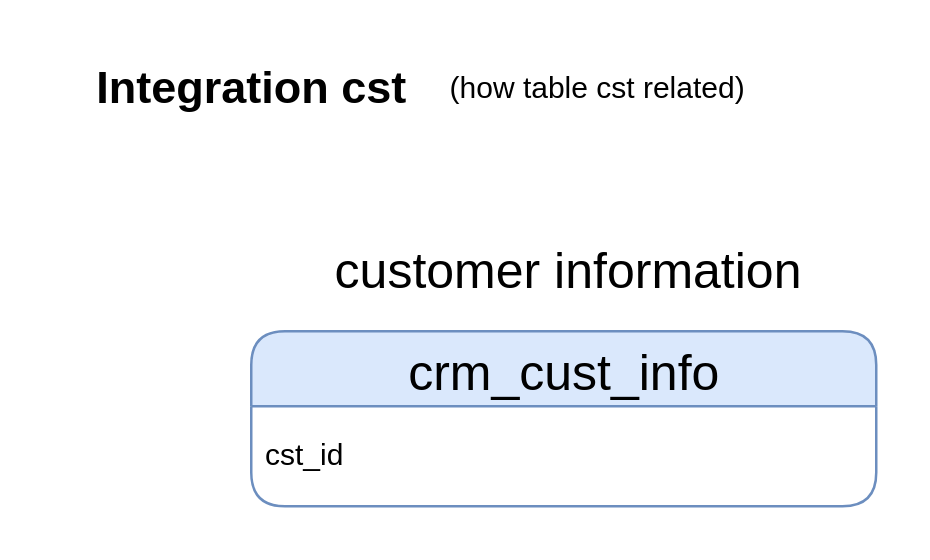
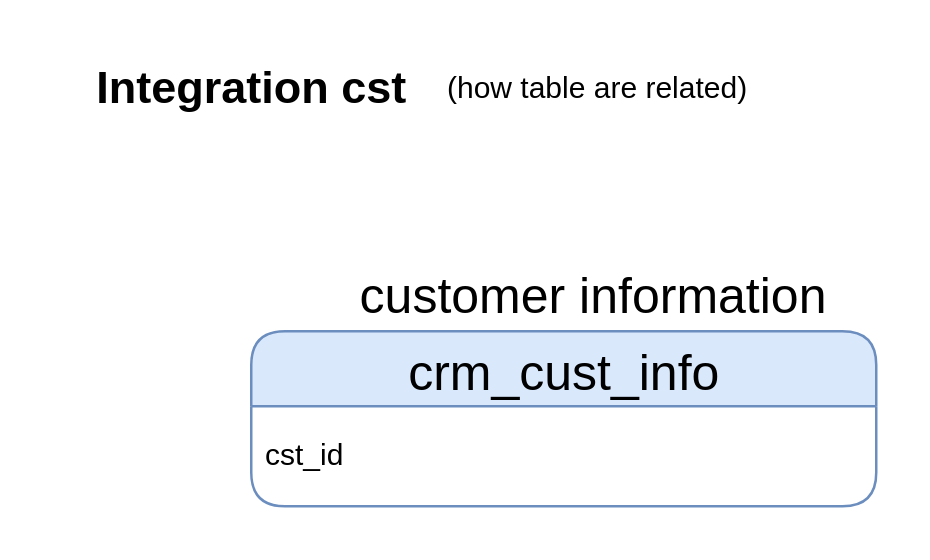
- <mxCell id="3" value="(how table cst related)&amp;nbsp;" style="text;html=1;align=center;verticalAlign=middle;resizable=0;points=[];autosize=1;strokeColor=none;fillColor=none;" vertex="1" parent="1"><mxGeometry x="165" y="20" width="150" height="30" as="geometry" /></mxCell>
+ <mxCell id="3" value="(how table are related)&amp;nbsp;" style="text;html=1;align=center;verticalAlign=middle;resizable=0;points=[];autosize=1;strokeColor=none;fillColor=none;" vertex="1" parent="1"><mxGeometry x="165" y="20" width="150" height="30" as="geometry" /></mxCell>
- <mxCell id="6" value="customer information&amp;nbsp;" style="text;html=1;align=center;verticalAlign=middle;whiteSpace=wrap;rounded=0;fontSize=20;" vertex="1" parent="1"><mxGeometry x="125" y="92" width="210" height="30" as="geometry" /></mxCell>
+ <mxCell id="6" value="customer information&amp;nbsp;" style="text;html=1;align=center;verticalAlign=middle;whiteSpace=wrap;rounded=0;fontSize=20;" vertex="1" parent="1"><mxGeometry x="135" y="102" width="210" height="30" as="geometry" /></mxCell>
